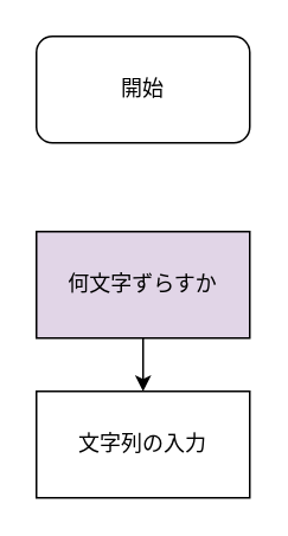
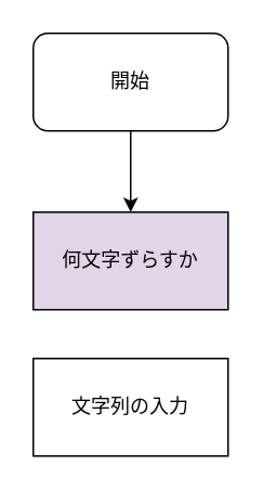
+ <mxCell id="2" value="" style="edgeStyle=none;html=1;" edge="1" parent="1" source="3" target="5"><mxGeometry relative="1" as="geometry" /></mxCell>
- <mxCell id="4" value="" style="edgeStyle=none;html=1;" edge="1" parent="1" source="5" target="6"><mxGeometry relative="1" as="geometry" /></mxCell>
